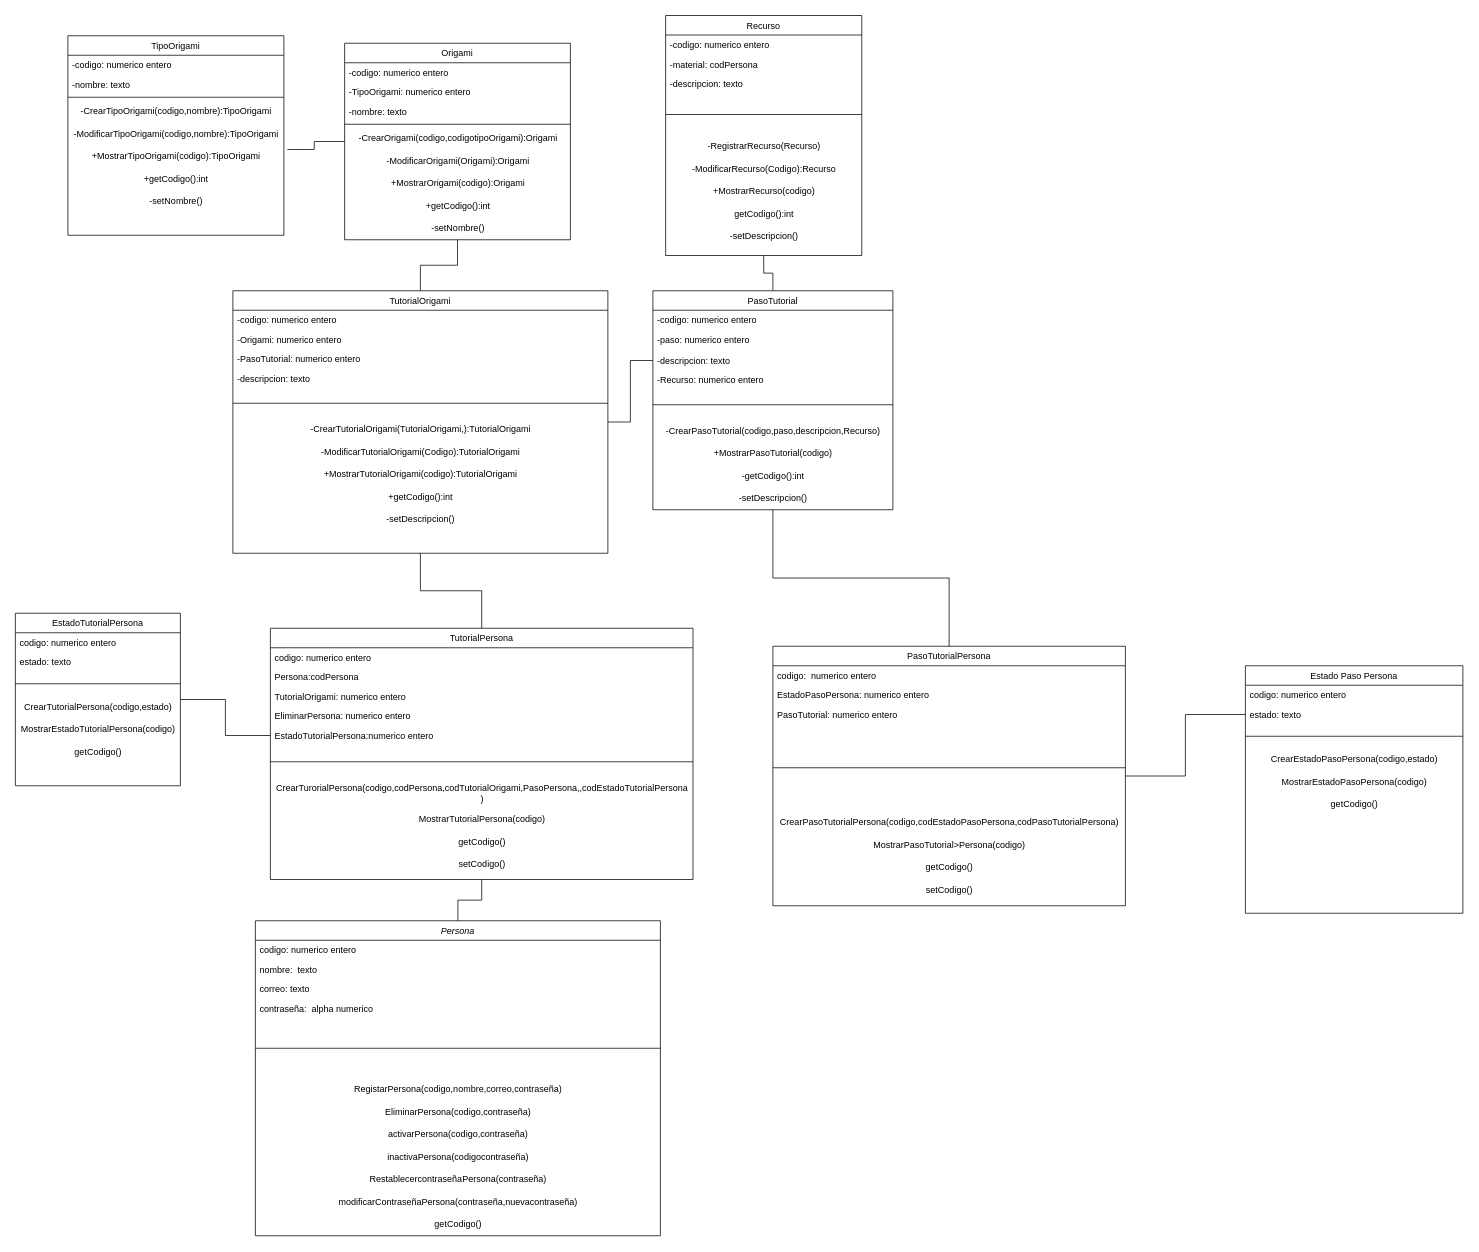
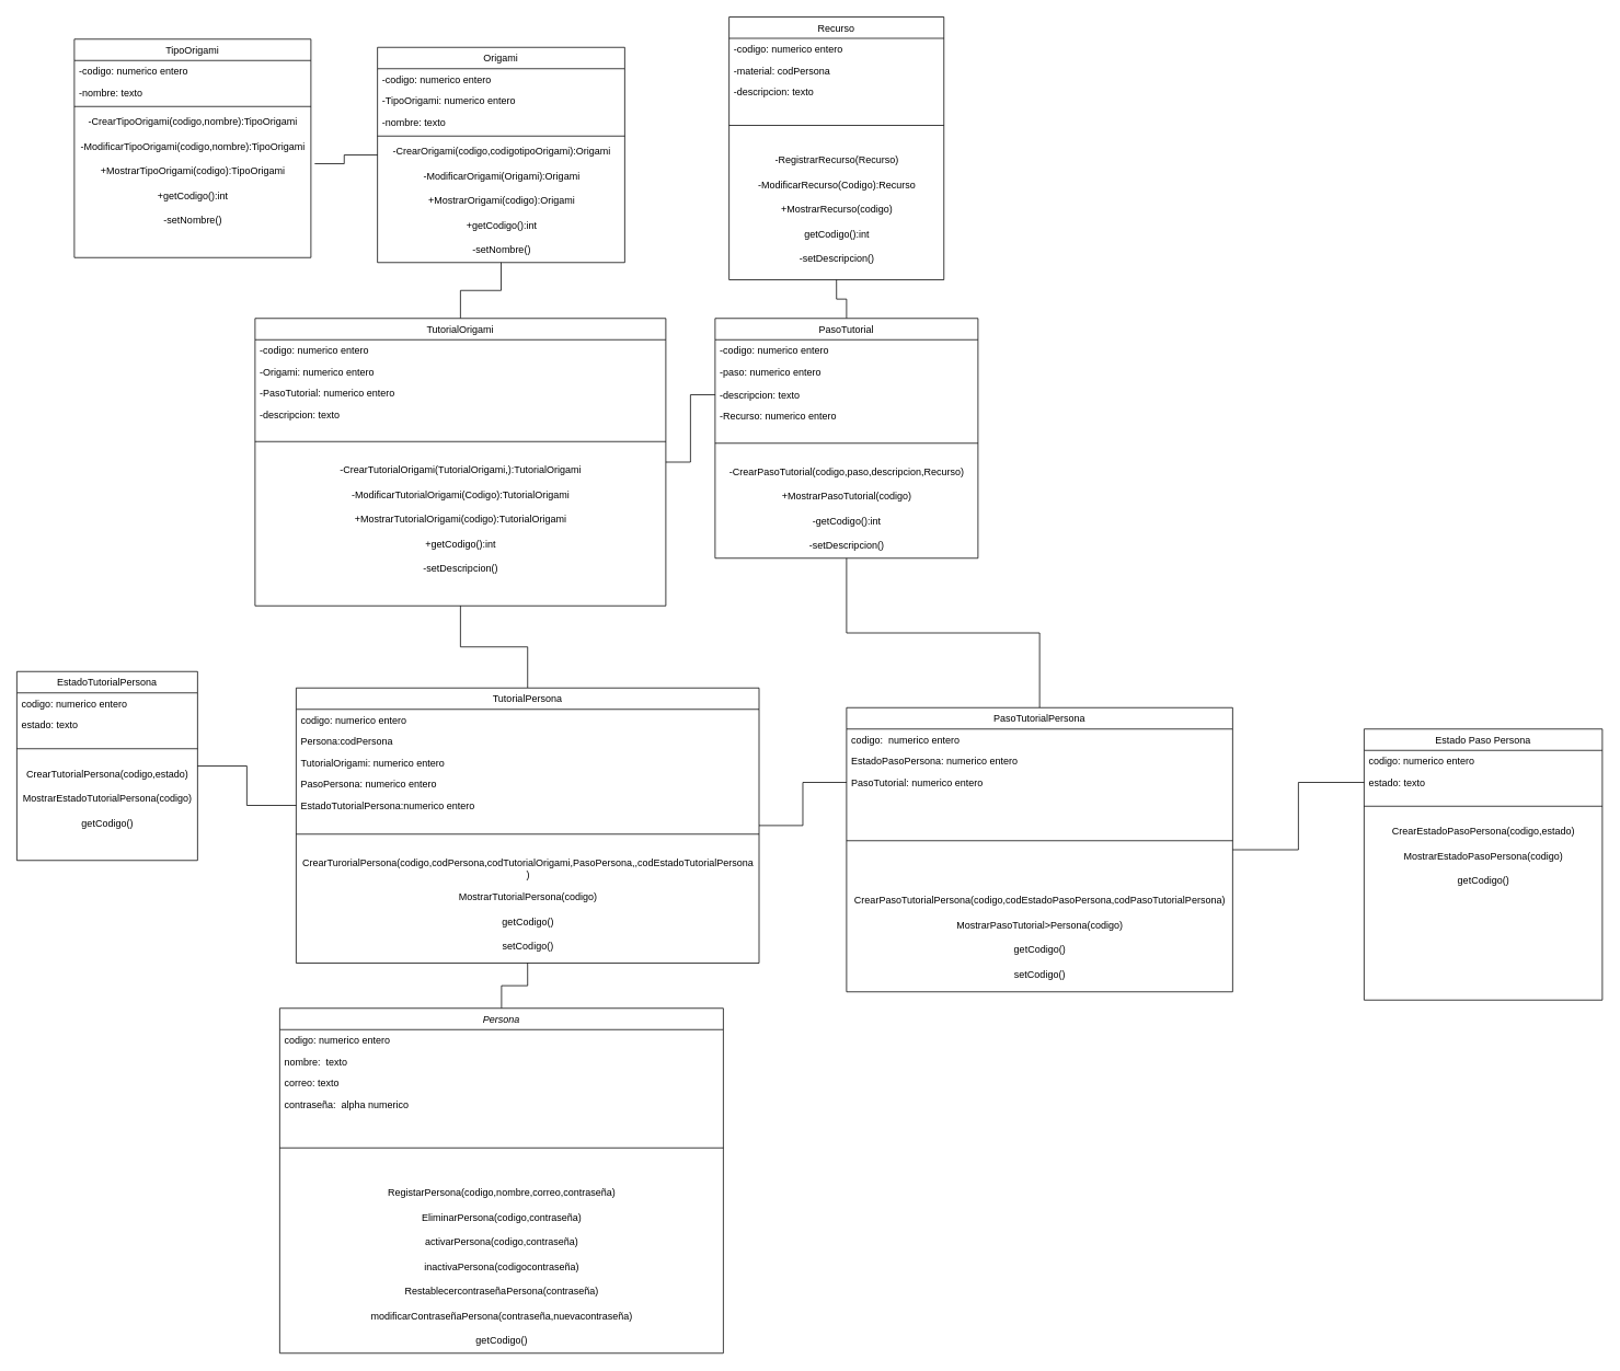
- <mxCell id="75" value="EliminarPersona: numerico entero" style="text;align=left;verticalAlign=top;spacingLeft=4;spacingRight=4;overflow=hidden;rotatable=0;points=[[0,0.5],[1,0.5]];portConstraint=eastwest;rounded=0;shadow=0;html=0;" parent="71" vertex="1"><mxGeometry y="104" width="563.5" height="26" as="geometry" /></mxCell>
+ <mxCell id="75" value="PasoPersona: numerico entero" style="text;align=left;verticalAlign=top;spacingLeft=4;spacingRight=4;overflow=hidden;rotatable=0;points=[[0,0.5],[1,0.5]];portConstraint=eastwest;rounded=0;shadow=0;html=0;" parent="71" vertex="1"><mxGeometry y="104" width="563.5" height="26" as="geometry" /></mxCell>
+ <mxCell id="70" style="edgeStyle=orthogonalEdgeStyle;rounded=0;orthogonalLoop=1;jettySize=auto;html=1;entryX=0;entryY=0.5;entryDx=0;entryDy=0;endArrow=none;endFill=0;" parent="1" source="71" target="42" edge="1"><mxGeometry relative="1" as="geometry" /></mxCell>
